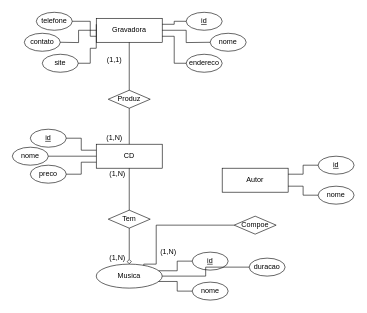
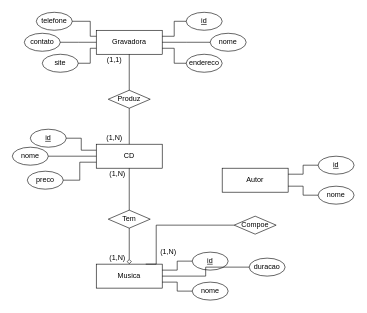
- <mxCell id="24" value="Gravadora" style="whiteSpace=wrap;html=1;fillColor=none;" parent="1" vertex="1"><mxGeometry x="160" y="30" width="110" height="40" as="geometry" /></mxCell>
+ <mxCell id="24" value="Gravadora" style="whiteSpace=wrap;html=1;fillColor=none;" parent="1" vertex="1"><mxGeometry x="160" y="50" width="110" height="40" as="geometry" /></mxCell>
- <mxCell id="46" value="preco" style="ellipse;whiteSpace=wrap;html=1;fillColor=none;" vertex="1" parent="1"><mxGeometry x="50" y="275" width="60" height="30" as="geometry" /></mxCell>
+ <mxCell id="46" value="preco" style="ellipse;whiteSpace=wrap;html=1;fillColor=none;" vertex="1" parent="1"><mxGeometry x="45" y="285" width="60" height="30" as="geometry" /></mxCell>
- <mxCell id="10" value="Musica" style="ellipse;whiteSpace=wrap;html=1;fillColor=none;" parent="1" vertex="1"><mxGeometry x="160" y="440" width="110" height="40" as="geometry" /></mxCell>
+ <mxCell id="10" value="Musica" style="whiteSpace=wrap;html=1;fillColor=none;" parent="1" vertex="1"><mxGeometry x="160" y="440" width="110" height="40" as="geometry" /></mxCell>
